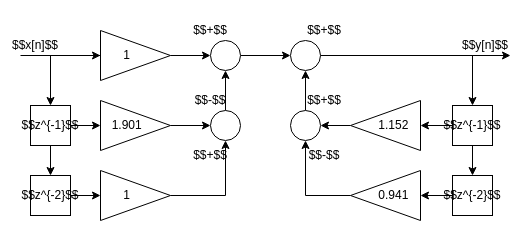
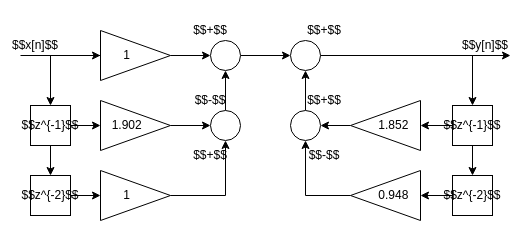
- <mxCell id="9" value="1.901&amp;nbsp; &amp;nbsp; &amp;nbsp;" style="triangle;whiteSpace=wrap;html=1;" vertex="1" parent="1"><mxGeometry x="100" y="100" width="70" height="50" as="geometry" /></mxCell>
+ <mxCell id="9" value="1.902&amp;nbsp; &amp;nbsp; &amp;nbsp;" style="triangle;whiteSpace=wrap;html=1;" vertex="1" parent="1"><mxGeometry x="100" y="100" width="70" height="50" as="geometry" /></mxCell>
- <mxCell id="34" value="&amp;nbsp; &amp;nbsp; &amp;nbsp;1.152" style="triangle;whiteSpace=wrap;html=1;flipH=1;" vertex="1" parent="1"><mxGeometry x="350" y="100" width="70" height="50" as="geometry" /></mxCell>
+ <mxCell id="34" value="&amp;nbsp; &amp;nbsp; &amp;nbsp;1.852" style="triangle;whiteSpace=wrap;html=1;flipH=1;" vertex="1" parent="1"><mxGeometry x="350" y="100" width="70" height="50" as="geometry" /></mxCell>
- <mxCell id="3" value="&amp;nbsp; &amp;nbsp; &amp;nbsp;0.941" style="triangle;whiteSpace=wrap;html=1;flipH=1;" vertex="1" parent="1"><mxGeometry x="350" y="170" width="70" height="50" as="geometry" /></mxCell>
+ <mxCell id="3" value="&amp;nbsp; &amp;nbsp; &amp;nbsp;0.948" style="triangle;whiteSpace=wrap;html=1;flipH=1;" vertex="1" parent="1"><mxGeometry x="350" y="170" width="70" height="50" as="geometry" /></mxCell>
